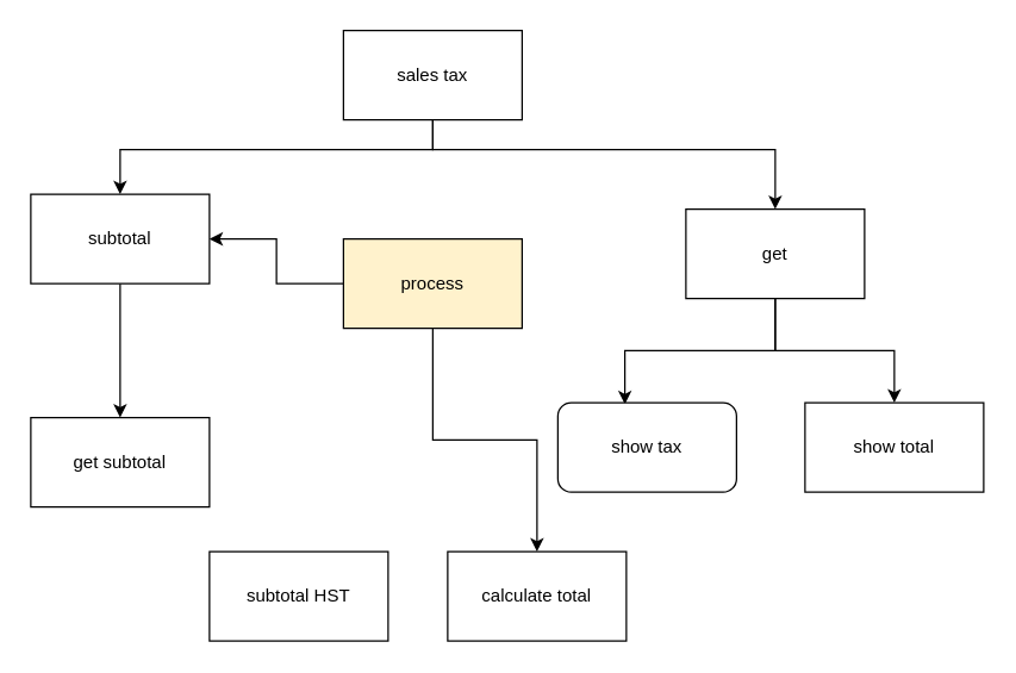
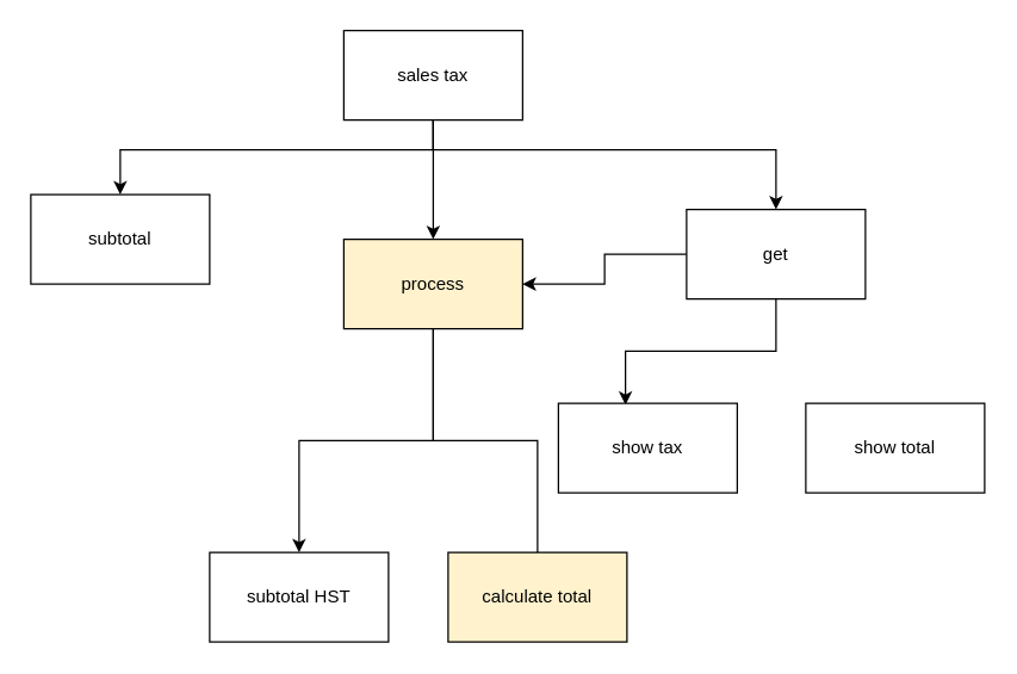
+ <mxCell id="2" style="edgeStyle=orthogonalEdgeStyle;html=1;exitX=0.5;exitY=1;exitDx=0;exitDy=0;entryX=0.5;entryY=0;entryDx=0;entryDy=0;" edge="1" parent="1" source="5" target="10"><mxGeometry relative="1" as="geometry" /></mxCell>
- <mxCell id="8" style="edgeStyle=orthogonalEdgeStyle;rounded=0;html=1;" edge="1" parent="1" source="10" target="7"><mxGeometry relative="1" as="geometry" /></mxCell>
+ <mxCell id="8" style="edgeStyle=orthogonalEdgeStyle;rounded=0;html=1;" edge="1" parent="1" source="10" target="15"><mxGeometry relative="1" as="geometry" /></mxCell>
- <mxCell id="6" style="edgeStyle=orthogonalEdgeStyle;rounded=0;html=1;exitX=0.5;exitY=1;exitDx=0;exitDy=0;" edge="1" parent="1" source="7" target="14"><mxGeometry relative="1" as="geometry" /></mxCell>
- <mxCell id="12" style="edgeStyle=orthogonalEdgeStyle;rounded=0;html=1;" edge="1" parent="1" source="13" target="18"><mxGeometry relative="1" as="geometry" /></mxCell>
+ <mxCell id="12" style="edgeStyle=orthogonalEdgeStyle;rounded=0;html=1;" edge="1" parent="1" source="13" target="10"><mxGeometry relative="1" as="geometry" /></mxCell>
- <mxCell id="17" value="show tax" style="whiteSpace=wrap;html=1;rounded=1;" vertex="1" parent="1"><mxGeometry x="374" y="270" width="120" height="60" as="geometry" /></mxCell>
+ <mxCell id="17" value="show tax" style="rounded=0;whiteSpace=wrap;html=1;" vertex="1" parent="1"><mxGeometry x="374" y="270" width="120" height="60" as="geometry" /></mxCell>
- <mxCell id="14" value="get subtotal" style="rounded=0;whiteSpace=wrap;html=1;" vertex="1" parent="1"><mxGeometry y="280" width="120" height="60" as="geometry" x="20" /></mxCell>
- <mxCell id="9" style="edgeStyle=orthogonalEdgeStyle;rounded=0;html=1;entryX=0.5;entryY=0;entryDx=0;entryDy=0;" edge="1" parent="1" source="10" target="16"><mxGeometry relative="1" as="geometry" /></mxCell>
+ <mxCell id="9" style="edgeStyle=orthogonalEdgeStyle;rounded=0;html=1;entryX=0.5;entryY=0;entryDx=0;entryDy=0;endArrow=none;" edge="1" parent="1" source="10" target="16"><mxGeometry relative="1" as="geometry" /></mxCell>
- <mxCell id="16" value="calculate total" style="rounded=0;whiteSpace=wrap;html=1;" vertex="1" parent="1"><mxGeometry x="300" y="370" width="120" height="60" as="geometry" /></mxCell>
+ <mxCell id="16" value="calculate total" style="rounded=0;whiteSpace=wrap;html=1;fillColor=#fff2cc;" vertex="1" parent="1"><mxGeometry x="300" y="370" width="120" height="60" as="geometry" /></mxCell>
